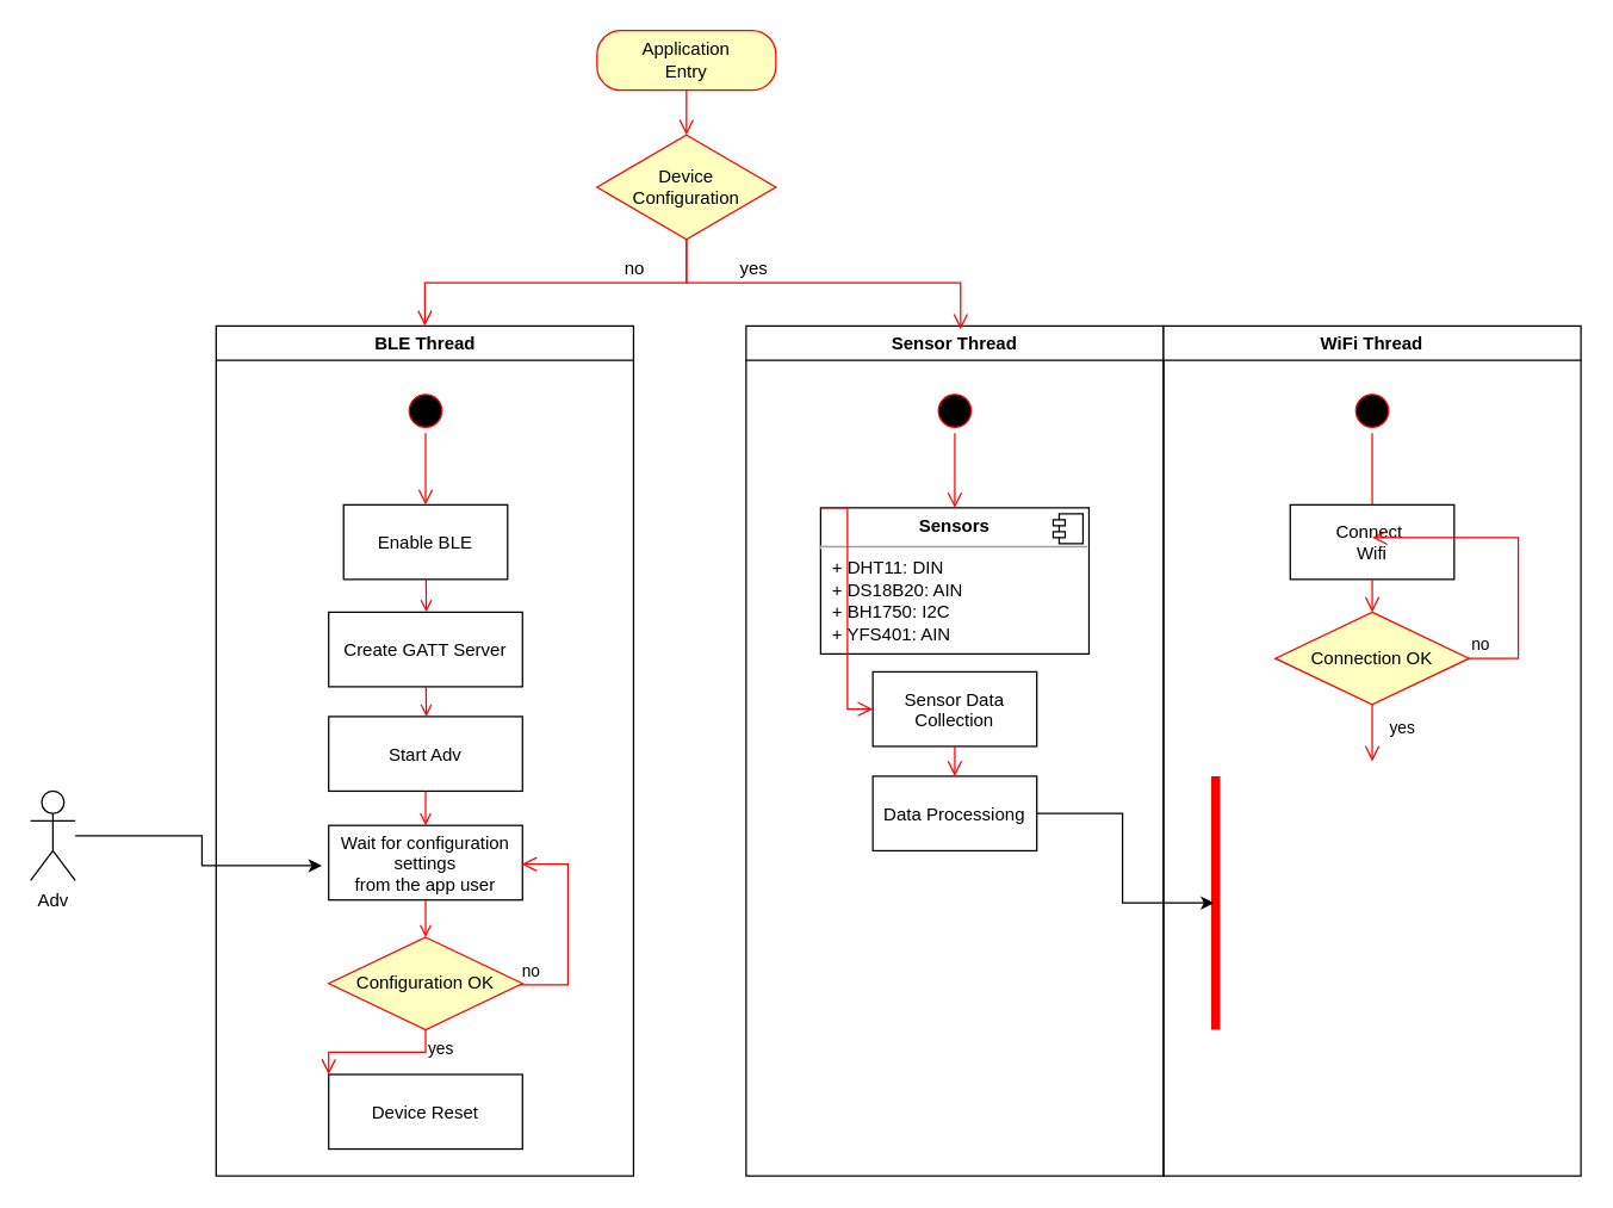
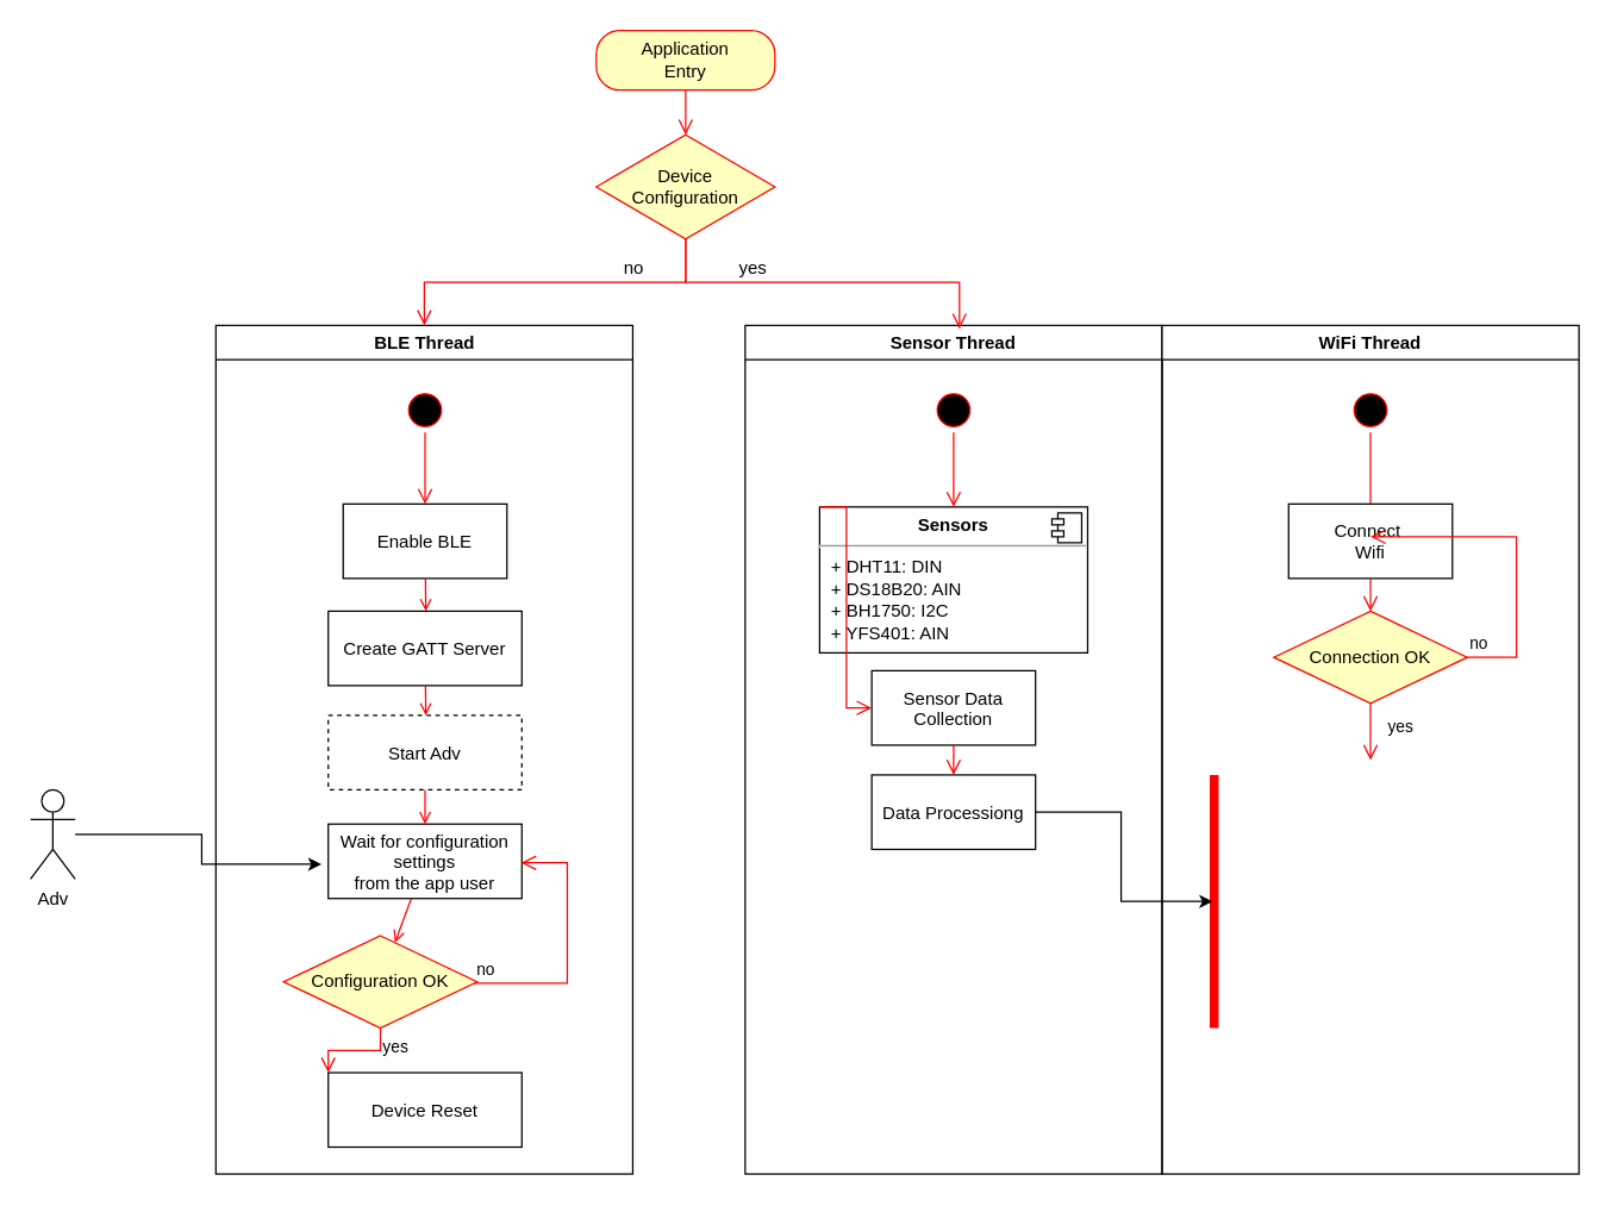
- <mxCell id="9" value="Start Adv" style="" vertex="1" parent="2"><mxGeometry x="75.5" y="262" width="130" height="50" as="geometry" /></mxCell>
+ <mxCell id="9" value="Start Adv" style="dashed=1;" vertex="1" parent="2"><mxGeometry x="75.5" y="262" width="130" height="50" as="geometry" /></mxCell>
- <mxCell id="12" value="Configuration OK" style="rhombus;whiteSpace=wrap;html=1;fillColor=#ffffc0;strokeColor=#ff0000;" vertex="1" parent="2"><mxGeometry x="75.5" y="410" width="130" height="62" as="geometry" /></mxCell>
+ <mxCell id="12" value="Configuration OK" style="rhombus;whiteSpace=wrap;html=1;fillColor=#ffffc0;strokeColor=#ff0000;" vertex="1" parent="2"><mxGeometry x="45.5" y="410" width="130" height="62" as="geometry" /></mxCell>
